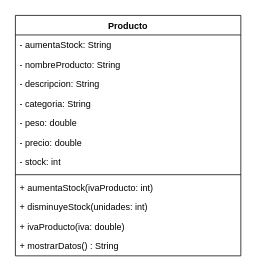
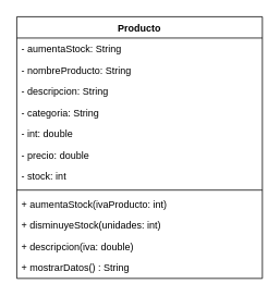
- <mxCell id="7" value="- peso: double" style="text;strokeColor=none;fillColor=none;align=left;verticalAlign=top;spacingLeft=4;spacingRight=4;overflow=hidden;rotatable=0;points=[[0,0.5],[1,0.5]];portConstraint=eastwest;whiteSpace=wrap;html=1;" vertex="1" parent="2"><mxGeometry y="130" width="300" height="26" as="geometry" /></mxCell>
+ <mxCell id="7" value="- int: double" style="text;strokeColor=none;fillColor=none;align=left;verticalAlign=top;spacingLeft=4;spacingRight=4;overflow=hidden;rotatable=0;points=[[0,0.5],[1,0.5]];portConstraint=eastwest;whiteSpace=wrap;html=1;" vertex="1" parent="2"><mxGeometry y="130" width="300" height="26" as="geometry" /></mxCell>
- <mxCell id="13" value="+ ivaProducto(iva: double)" style="text;strokeColor=none;fillColor=none;align=left;verticalAlign=top;spacingLeft=4;spacingRight=4;overflow=hidden;rotatable=0;points=[[0,0.5],[1,0.5]];portConstraint=eastwest;whiteSpace=wrap;html=1;" vertex="1" parent="2"><mxGeometry y="268" width="300" height="26" as="geometry" /></mxCell>
+ <mxCell id="13" value="+ descripcion(iva: double)" style="text;strokeColor=none;fillColor=none;align=left;verticalAlign=top;spacingLeft=4;spacingRight=4;overflow=hidden;rotatable=0;points=[[0,0.5],[1,0.5]];portConstraint=eastwest;whiteSpace=wrap;html=1;" vertex="1" parent="2"><mxGeometry y="268" width="300" height="26" as="geometry" /></mxCell>
